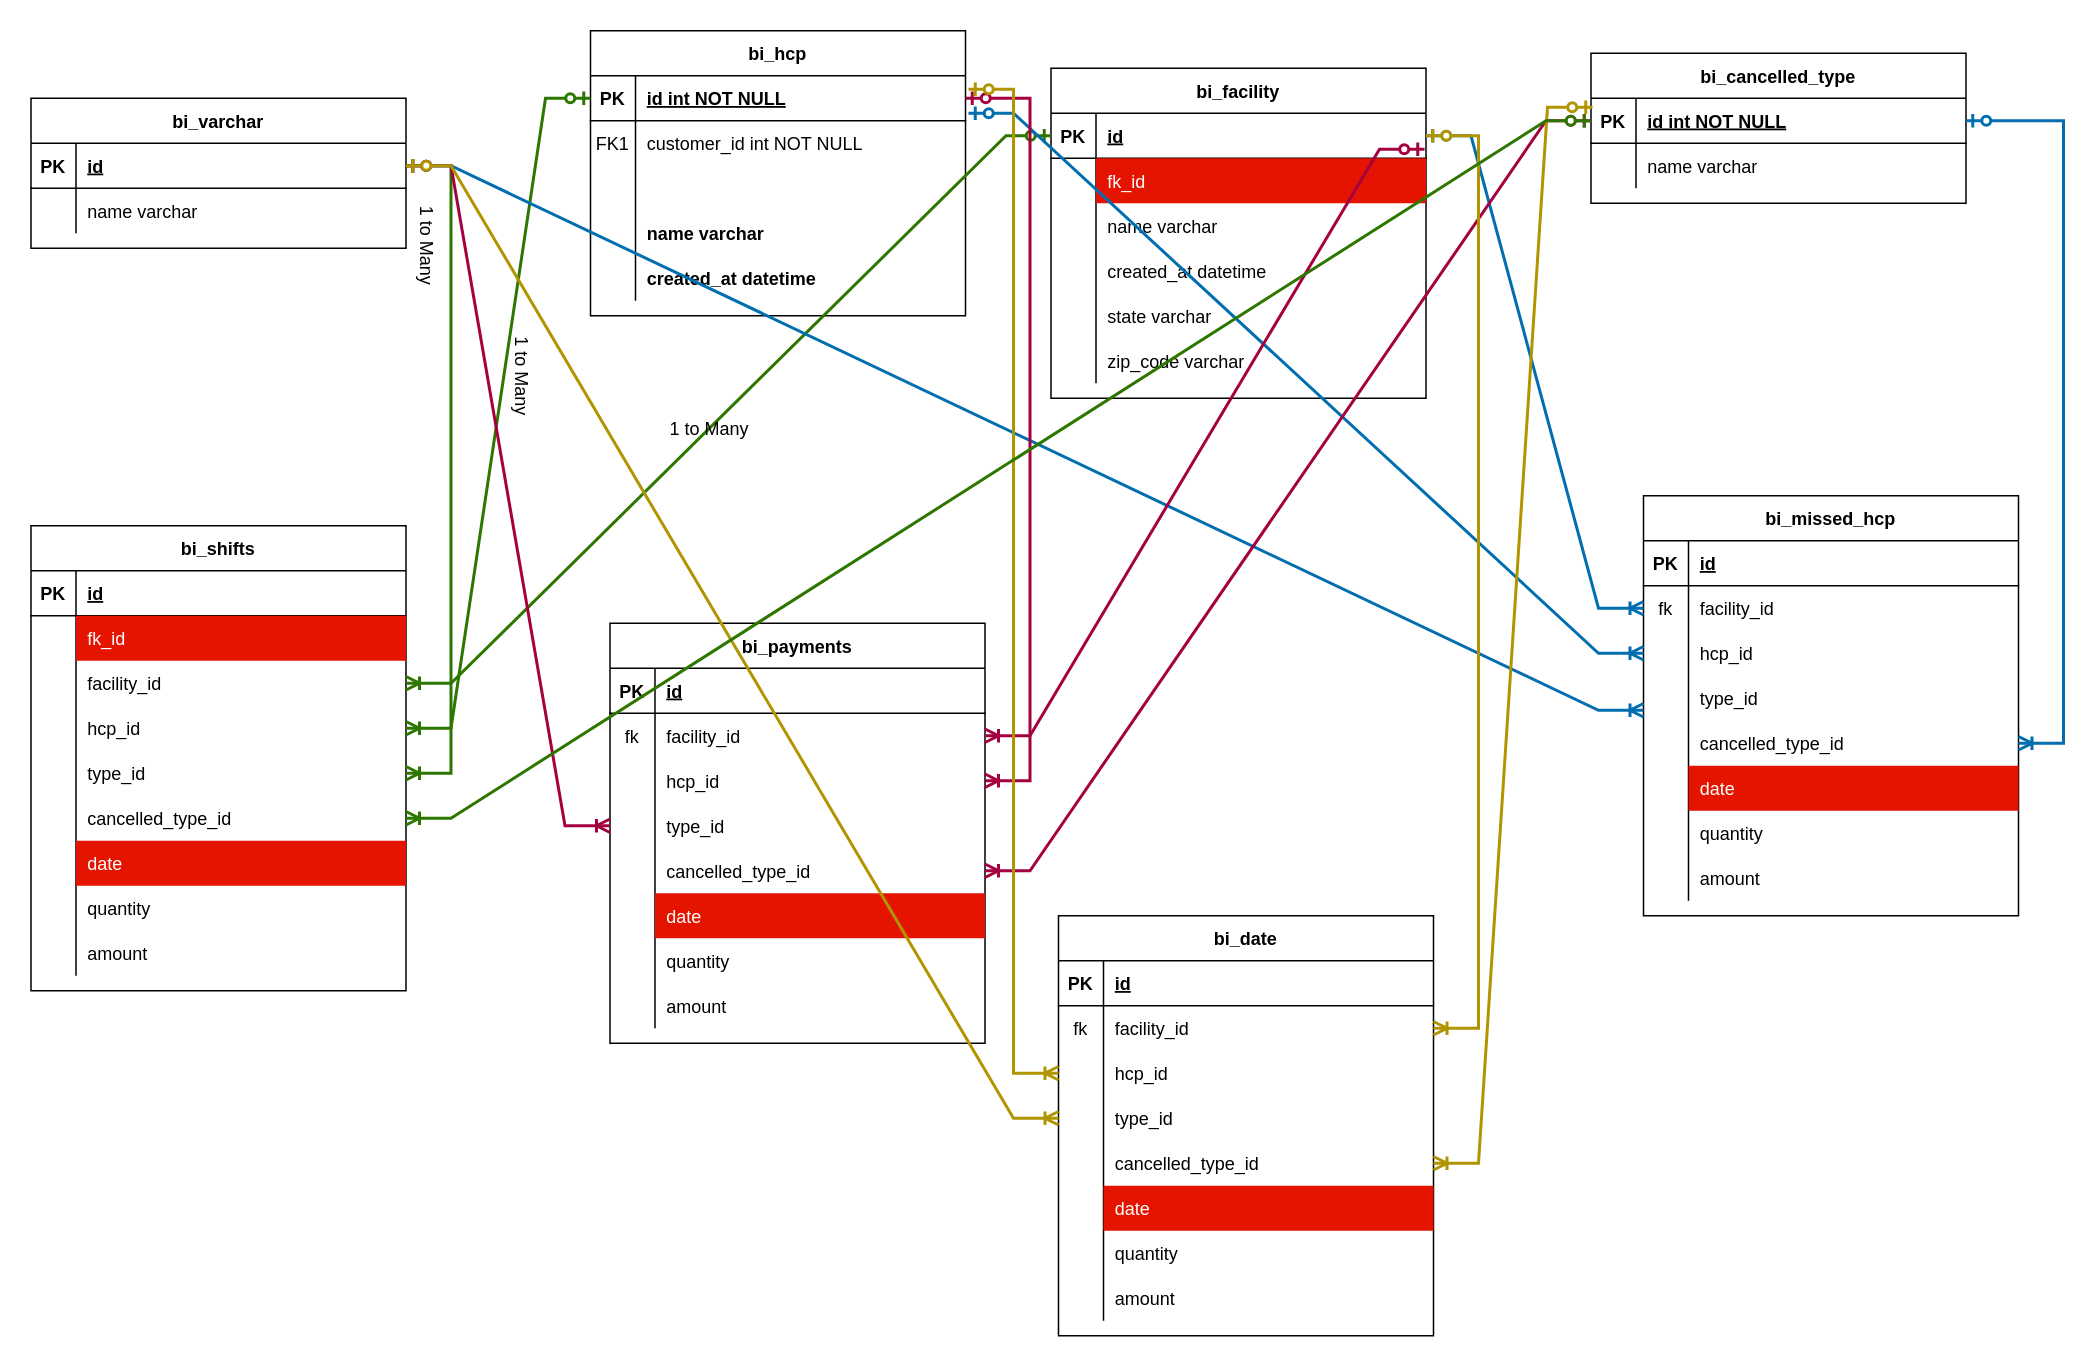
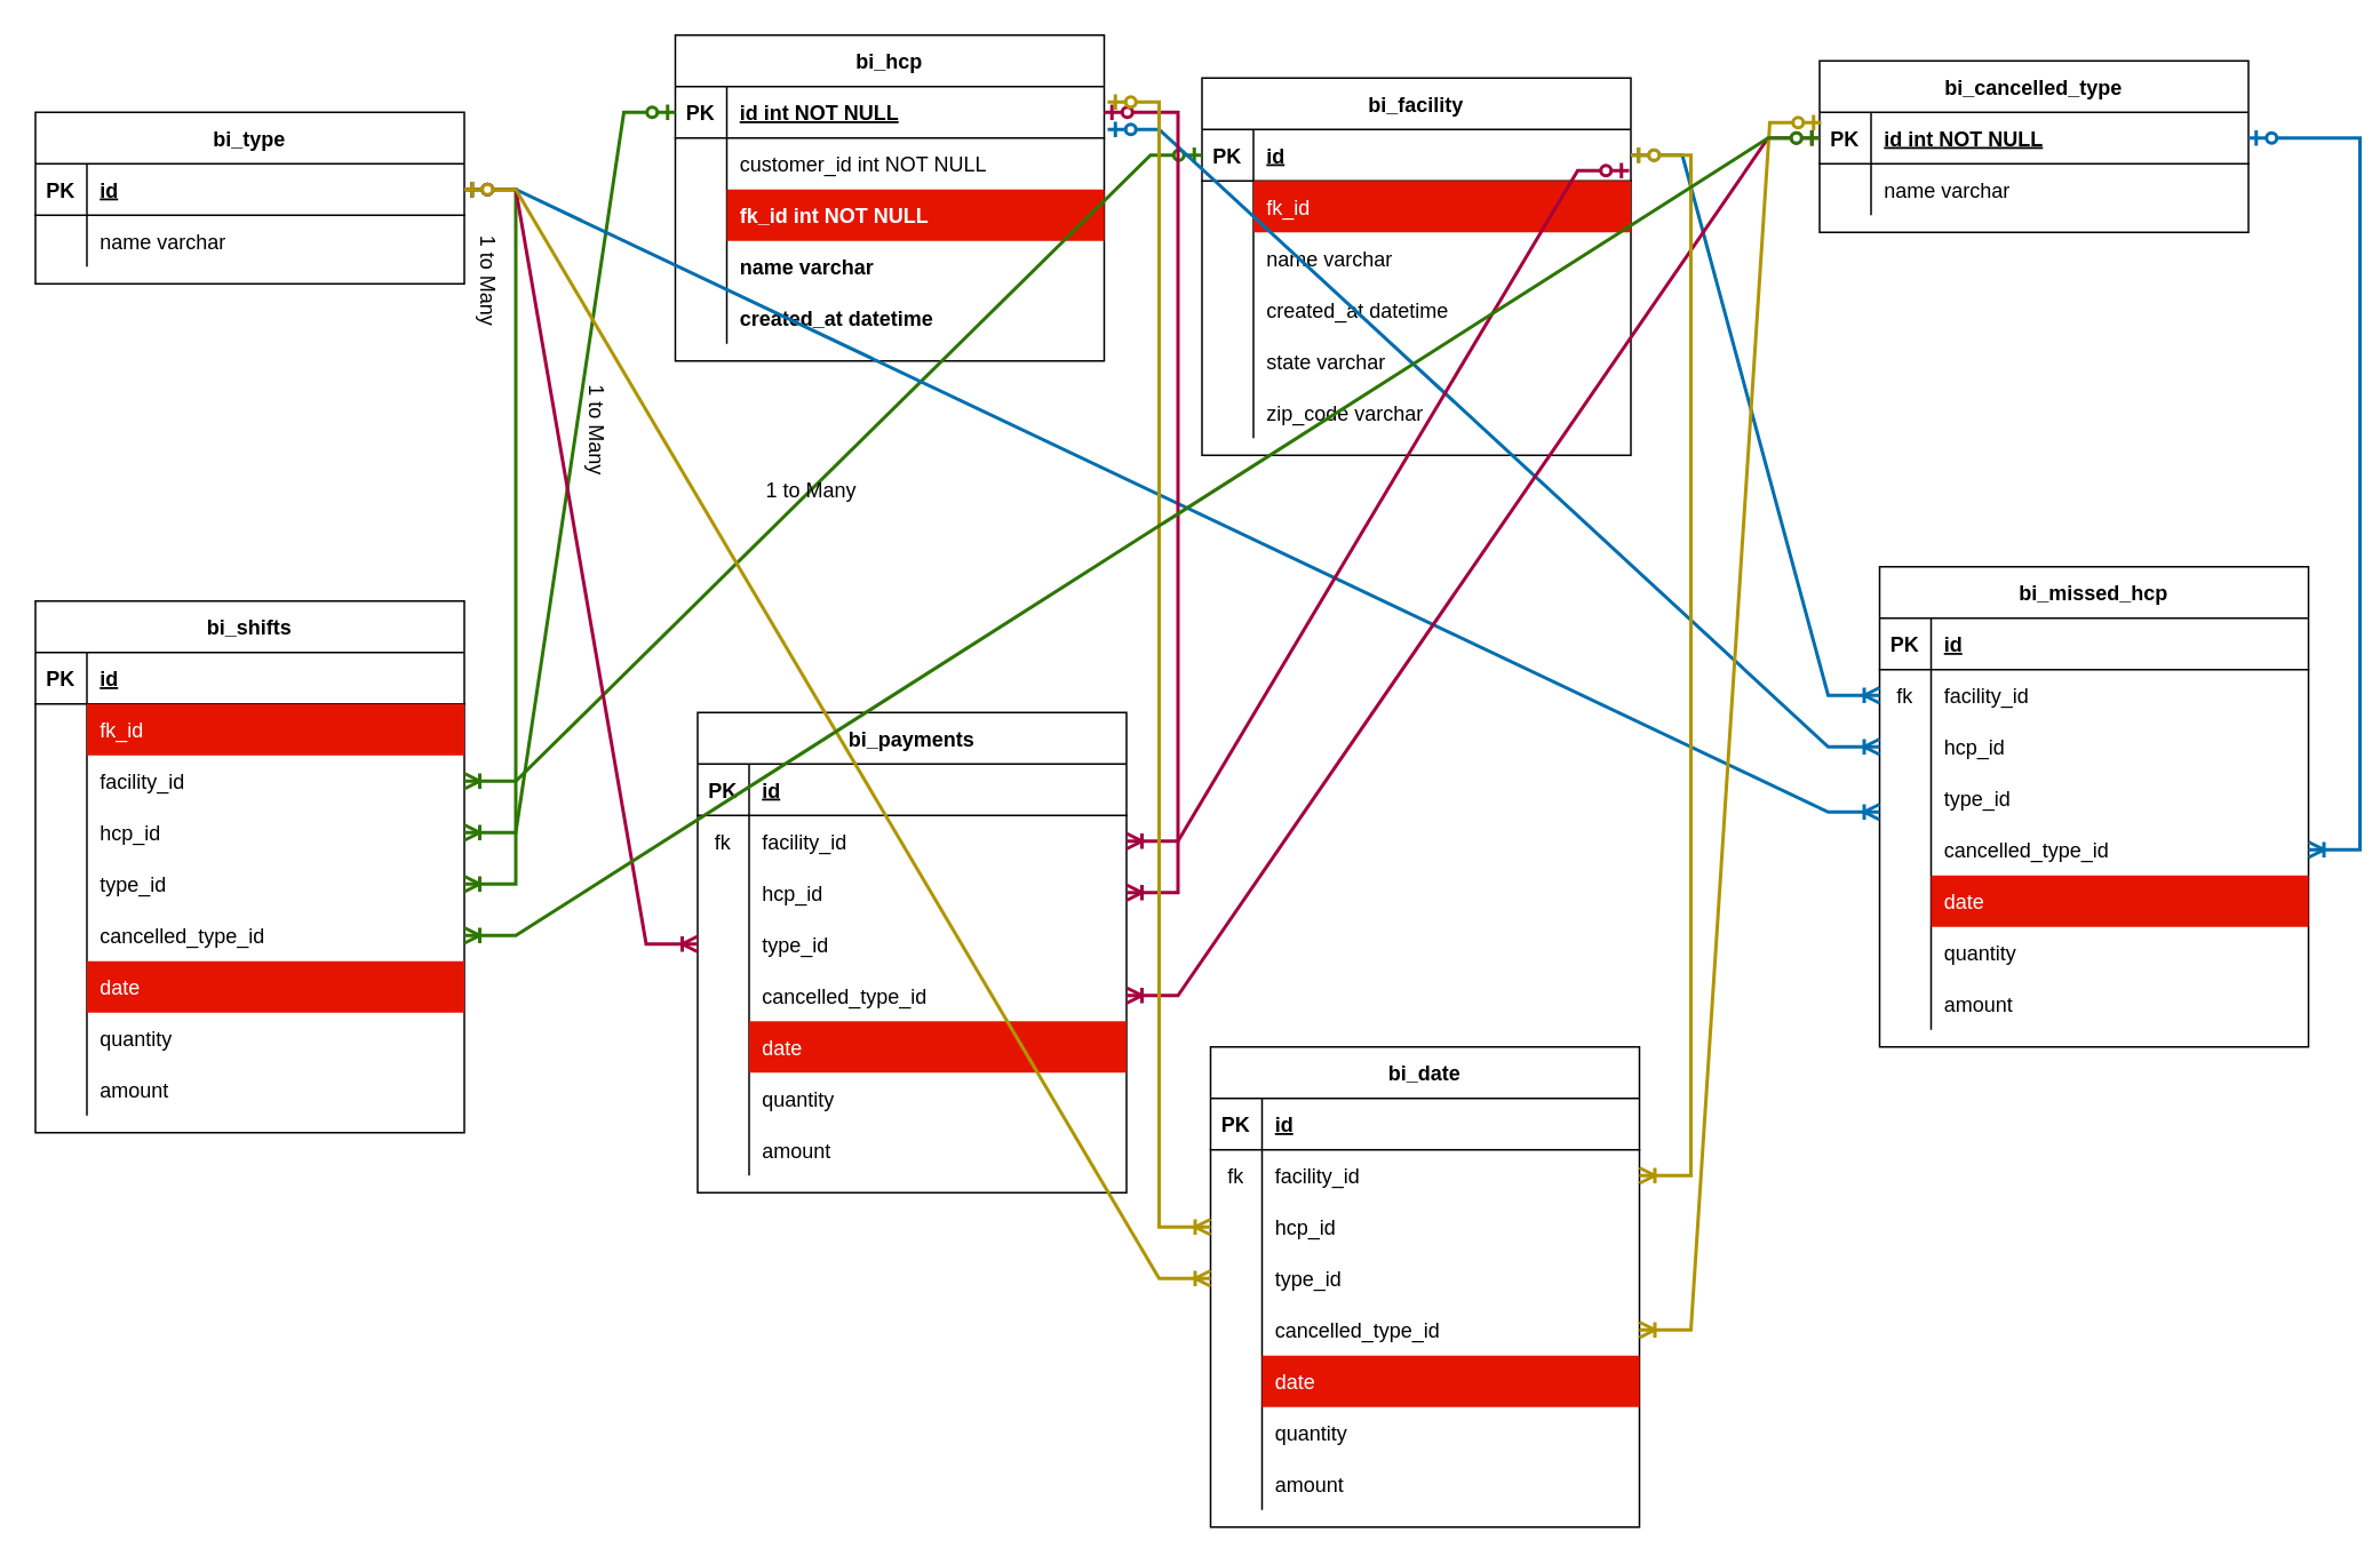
- <mxCell id="25" value="bi_varchar" style="shape=table;startSize=30;container=1;collapsible=1;childLayout=tableLayout;fixedRows=1;rowLines=0;fontStyle=1;align=center;resizeLast=1;" parent="1" vertex="1"><mxGeometry x="20" y="65" width="250" height="100" as="geometry" /></mxCell>
+ <mxCell id="25" value="bi_type" style="shape=table;startSize=30;container=1;collapsible=1;childLayout=tableLayout;fixedRows=1;rowLines=0;fontStyle=1;align=center;resizeLast=1;" parent="1" vertex="1"><mxGeometry x="20" y="65" width="250" height="100" as="geometry" /></mxCell>
- <mxCell id="7" value="FK1" style="shape=partialRectangle;overflow=hidden;connectable=0;fillColor=none;top=0;left=0;bottom=0;right=0;" parent="6" vertex="1"><mxGeometry width="30" height="30" as="geometry"><mxRectangle width="30" height="30" as="alternateBounds" /></mxGeometry></mxCell>
+ <mxCell id="11" value="fk_id int NOT NULL" style="shape=partialRectangle;overflow=hidden;connectable=0;fillColor=#e51400;top=0;left=0;bottom=0;right=0;align=left;spacingLeft=6;fontStyle=1;fontColor=#ffffff;strokeColor=#B20000;" parent="9" vertex="1"><mxGeometry x="30" width="220" height="30" as="geometry"><mxRectangle width="220" height="30" as="alternateBounds" /></mxGeometry></mxCell>
